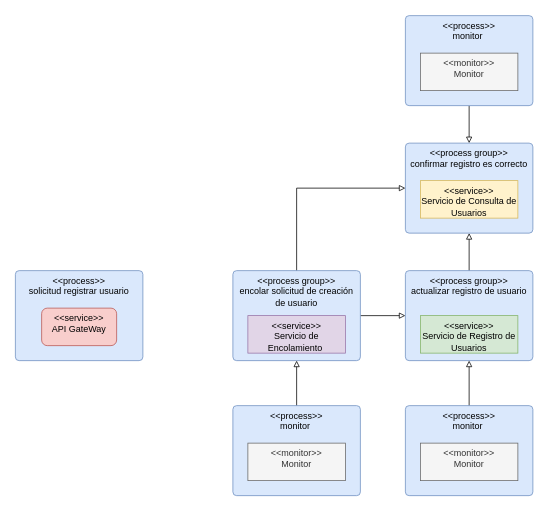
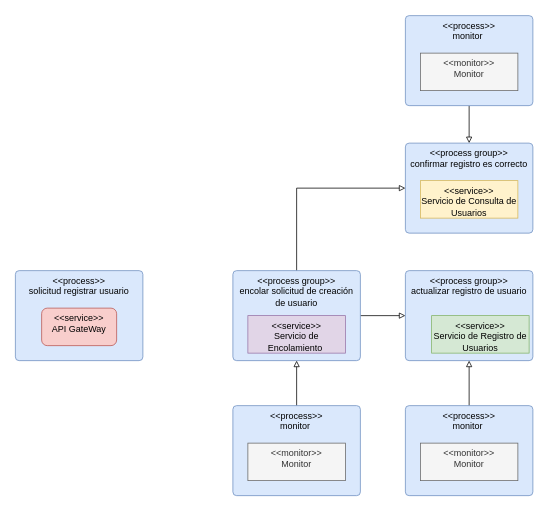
- <mxCell id="10" style="edgeStyle=orthogonalEdgeStyle;rounded=0;orthogonalLoop=1;jettySize=auto;html=1;endArrow=block;endFill=0;" edge="1" parent="1" source="11" target="5"><mxGeometry relative="1" as="geometry" /></mxCell>
- <mxCell id="12" value="&amp;lt;&amp;lt;service&amp;gt;&amp;gt;&lt;br&gt;Servicio de Registro de Usuarios" style="html=1;dashed=0;whiteSpace=wrap;verticalAlign=top;fillColor=#d5e8d4;strokeColor=#82b366;" parent="1" vertex="1"><mxGeometry x="560" y="420" width="130" height="50" as="geometry" /></mxCell>
+ <mxCell id="12" value="&amp;lt;&amp;lt;service&amp;gt;&amp;gt;&lt;br&gt;Servicio de Registro de Usuarios" style="html=1;dashed=0;whiteSpace=wrap;verticalAlign=top;fillColor=#d5e8d4;strokeColor=#82b366;" parent="1" vertex="1"><mxGeometry x="575" y="420" width="130" height="50" as="geometry" /></mxCell>
